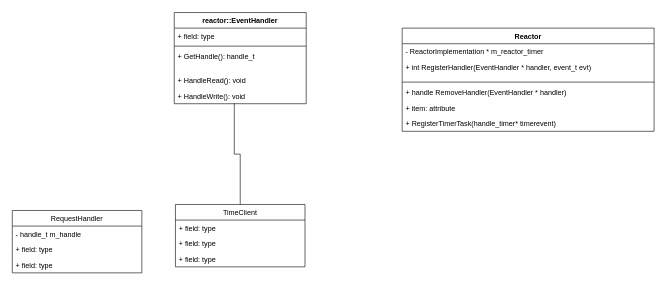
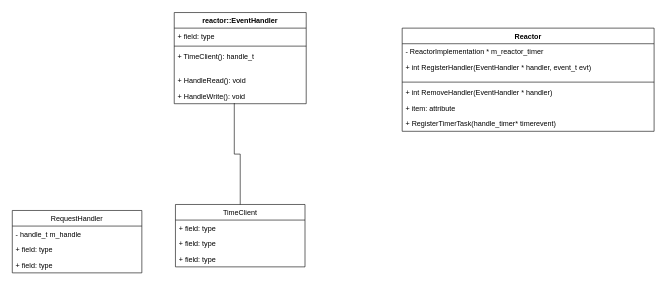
- <mxCell id="5" value="+ GetHandle(): handle_t" style="text;strokeColor=none;fillColor=none;align=left;verticalAlign=top;spacingLeft=4;spacingRight=4;overflow=hidden;rotatable=0;points=[[0,0.5],[1,0.5]];portConstraint=eastwest;" vertex="1" parent="2"><mxGeometry y="60" width="220" height="40" as="geometry" /></mxCell>
+ <mxCell id="5" value="+ TimeClient(): handle_t" style="text;strokeColor=none;fillColor=none;align=left;verticalAlign=top;spacingLeft=4;spacingRight=4;overflow=hidden;rotatable=0;points=[[0,0.5],[1,0.5]];portConstraint=eastwest;" vertex="1" parent="2"><mxGeometry y="60" width="220" height="40" as="geometry" /></mxCell>
- <mxCell id="17" value="+ handle RemoveHandler(EventHandler * handler)" style="text;strokeColor=none;fillColor=none;align=left;verticalAlign=top;spacingLeft=4;spacingRight=4;overflow=hidden;rotatable=0;points=[[0,0.5],[1,0.5]];portConstraint=eastwest;" vertex="1" parent="13"><mxGeometry y="94" width="420" height="26" as="geometry" /></mxCell>
+ <mxCell id="17" value="+ int RemoveHandler(EventHandler * handler)" style="text;strokeColor=none;fillColor=none;align=left;verticalAlign=top;spacingLeft=4;spacingRight=4;overflow=hidden;rotatable=0;points=[[0,0.5],[1,0.5]];portConstraint=eastwest;" vertex="1" parent="13"><mxGeometry y="94" width="420" height="26" as="geometry" /></mxCell>
